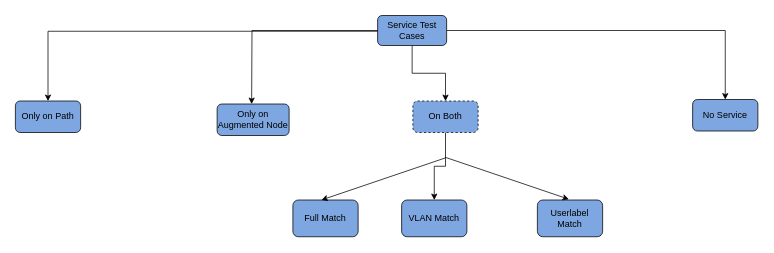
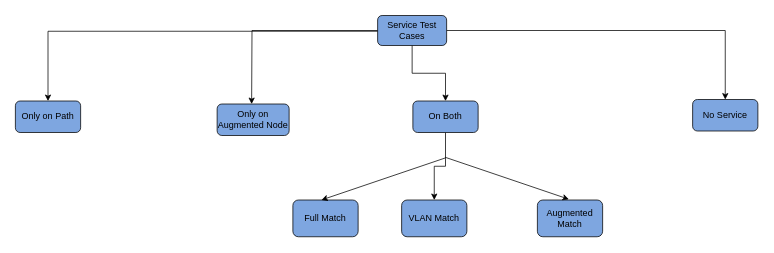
- <mxCell id="10" value="On Both" style="rounded=1;whiteSpace=wrap;html=1;fillColor=#7EA6E0;dashed=1;" vertex="1" parent="1"><mxGeometry x="550" y="134" width="87" height="42" as="geometry" /></mxCell>
+ <mxCell id="10" value="On Both" style="rounded=1;whiteSpace=wrap;html=1;fillColor=#7EA6E0;" vertex="1" parent="1"><mxGeometry x="550" y="134" width="87" height="42" as="geometry" /></mxCell>
- <mxCell id="14" value="Userlabel Match" style="rounded=1;whiteSpace=wrap;html=1;fillColor=#7EA6E0;" vertex="1" parent="1"><mxGeometry x="716" y="266" width="87" height="49" as="geometry" /></mxCell>
+ <mxCell id="14" value="Augmented Match" style="rounded=1;whiteSpace=wrap;html=1;fillColor=#7EA6E0;" vertex="1" parent="1"><mxGeometry x="716" y="266" width="87" height="49" as="geometry" /></mxCell>
